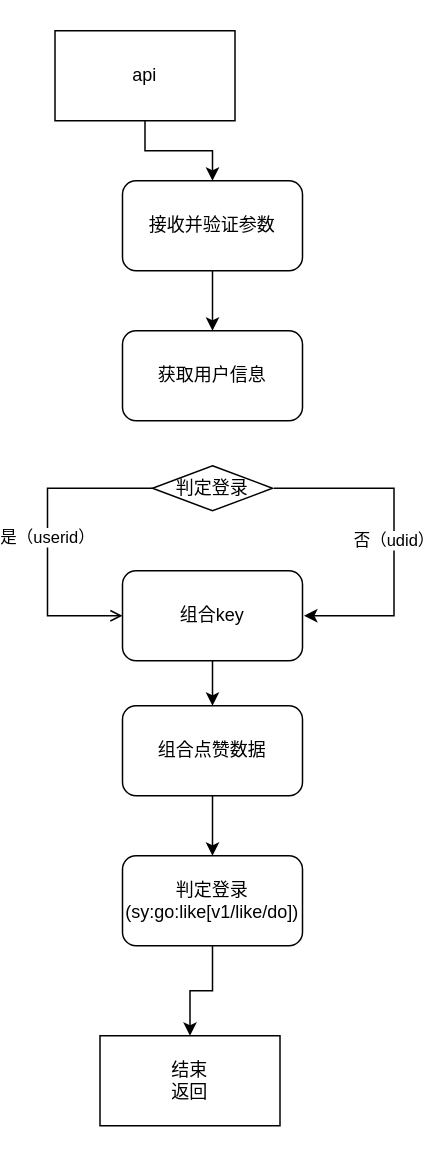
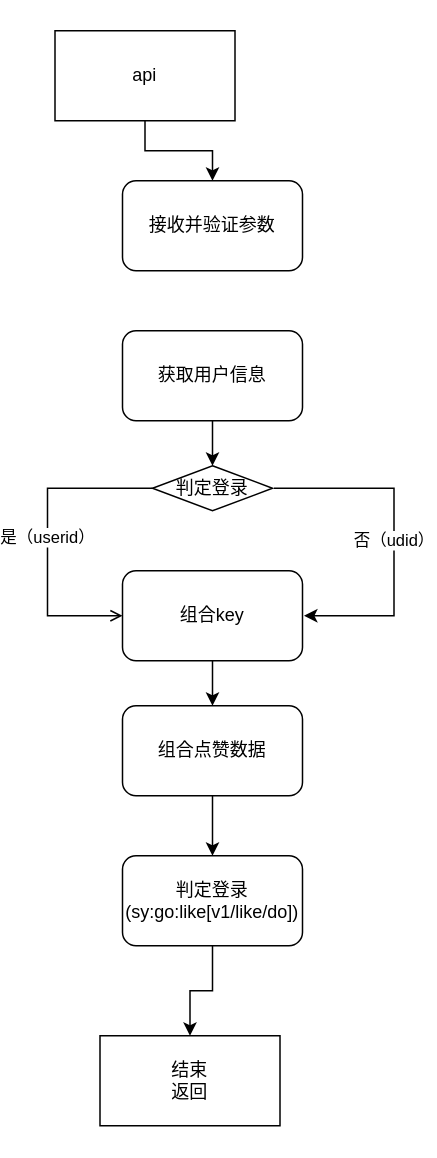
- <mxCell id="4" style="edgeStyle=orthogonalEdgeStyle;rounded=0;orthogonalLoop=1;jettySize=auto;html=1;entryX=0.5;entryY=0;entryDx=0;entryDy=0;" edge="1" parent="1" source="5" target="7"><mxGeometry relative="1" as="geometry" /></mxCell>
+ <mxCell id="6" style="edgeStyle=orthogonalEdgeStyle;rounded=0;orthogonalLoop=1;jettySize=auto;html=1;entryX=0.5;entryY=0;entryDx=0;entryDy=0;" edge="1" parent="1" source="7" target="12"><mxGeometry relative="1" as="geometry" /></mxCell>
